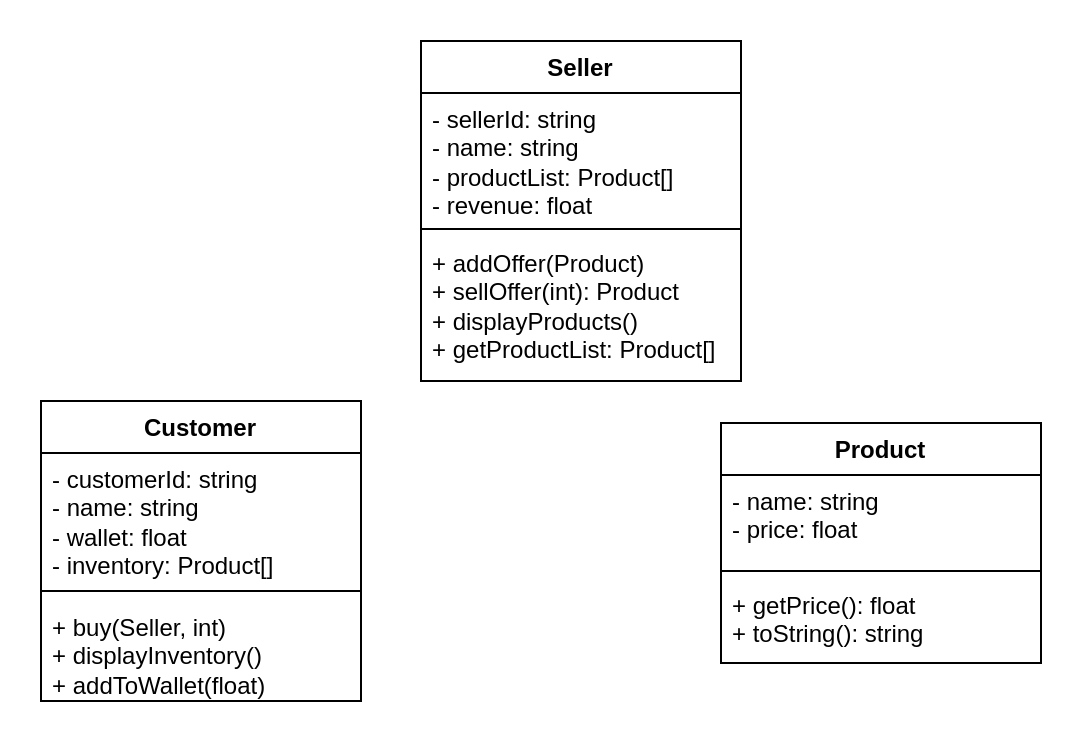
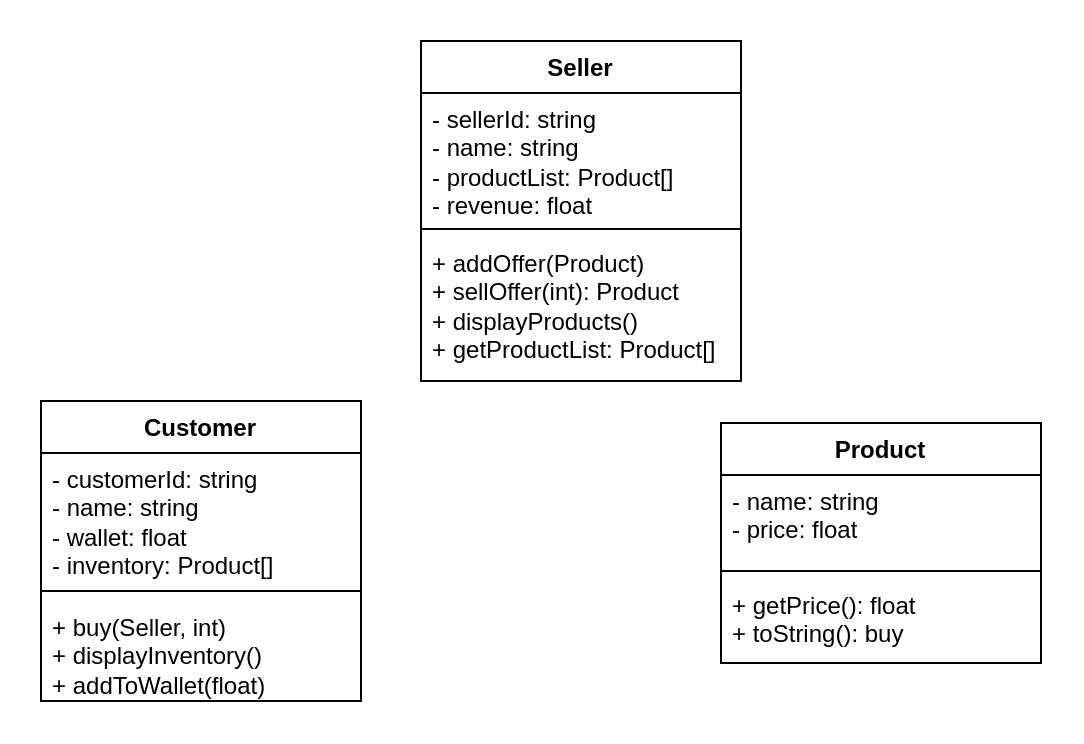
- <mxCell id="9" value="+ getPrice(): float&lt;br&gt;&lt;div&gt;+ toString(): string&lt;/div&gt;" style="text;strokeColor=none;fillColor=none;align=left;verticalAlign=top;spacingLeft=4;spacingRight=4;overflow=hidden;rotatable=0;points=[[0,0.5],[1,0.5]];portConstraint=eastwest;whiteSpace=wrap;html=1;" vertex="1" parent="6"><mxGeometry y="78" width="160" height="42" as="geometry" /></mxCell>
+ <mxCell id="9" value="+ getPrice(): float&lt;br&gt;&lt;div&gt;+ toString(): buy&lt;/div&gt;" style="text;strokeColor=none;fillColor=none;align=left;verticalAlign=top;spacingLeft=4;spacingRight=4;overflow=hidden;rotatable=0;points=[[0,0.5],[1,0.5]];portConstraint=eastwest;whiteSpace=wrap;html=1;" vertex="1" parent="6"><mxGeometry y="78" width="160" height="42" as="geometry" /></mxCell>
